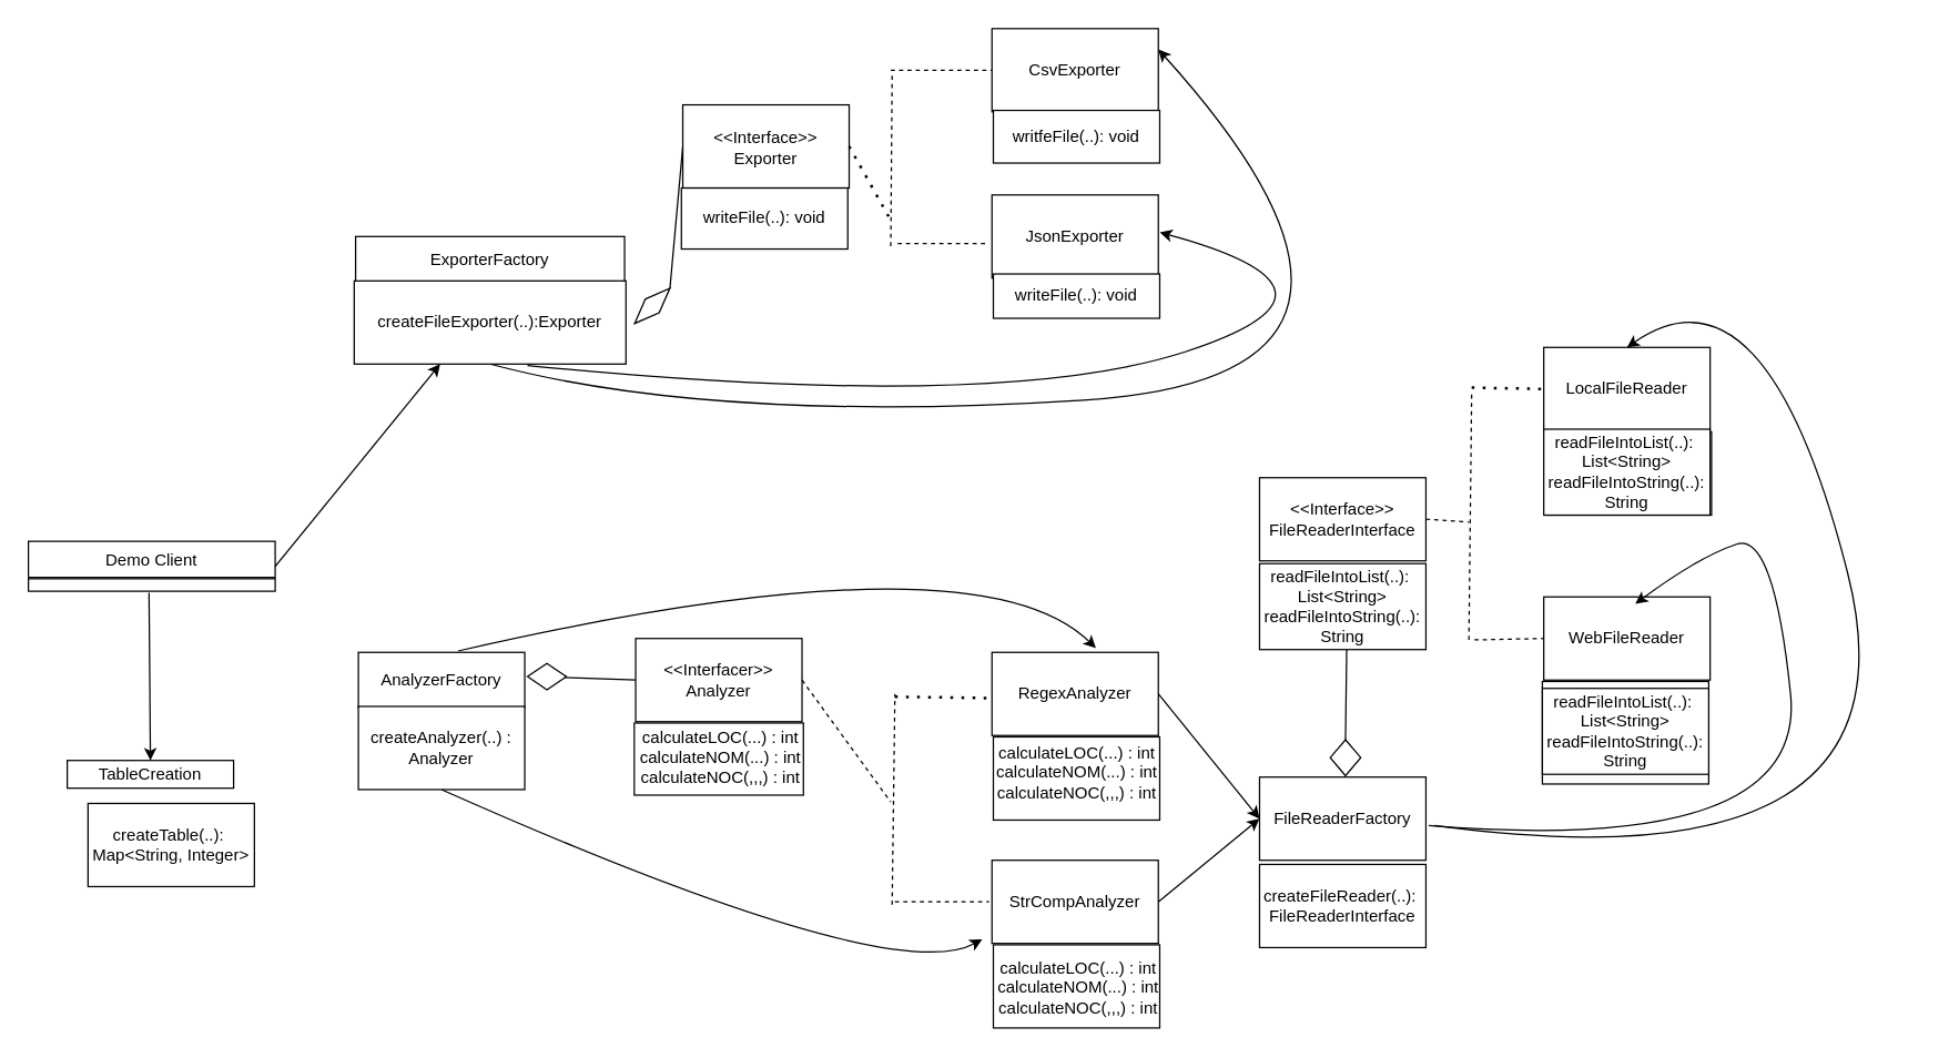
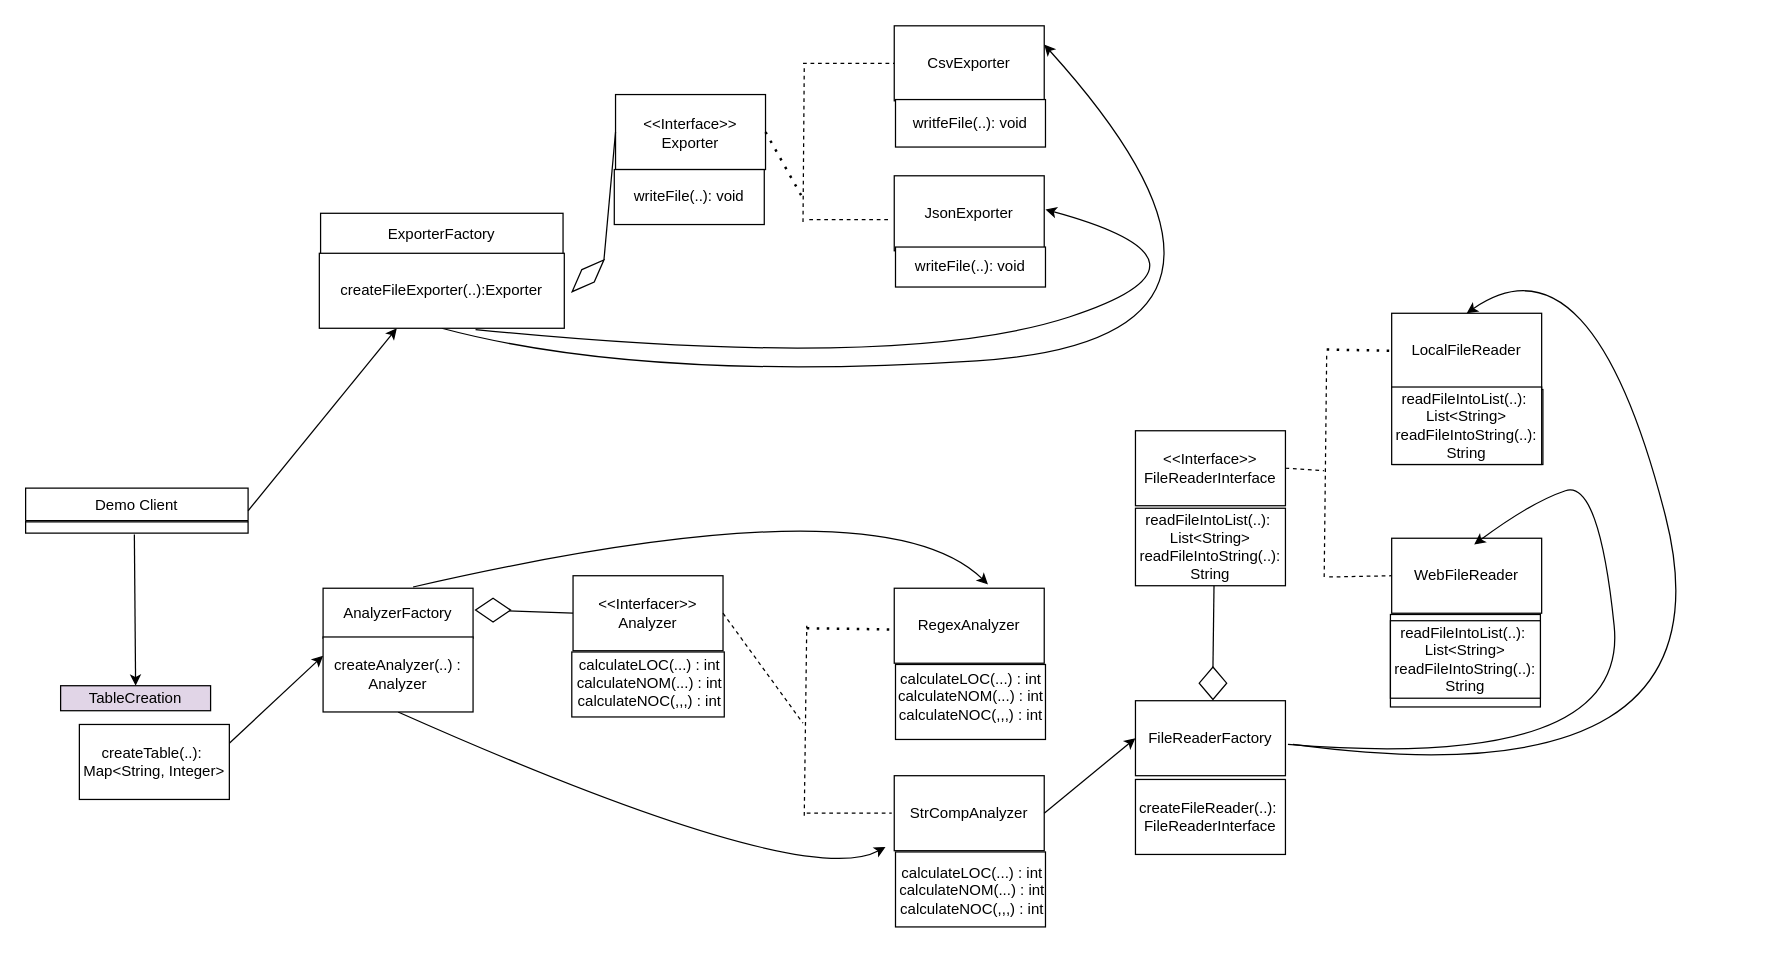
- <mxCell id="38" value="" style="endArrow=classic;html=1;exitX=1;exitY=0.5;exitDx=0;exitDy=0;entryX=0;entryY=0.5;entryDx=0;entryDy=0;" edge="1" parent="1" source="14" target="15"><mxGeometry width="50" height="50" relative="1" as="geometry"><mxPoint x="626" y="434" as="sourcePoint" /><mxPoint x="676" y="384" as="targetPoint" /></mxGeometry></mxCell>
- <mxCell id="11" value="TableCreation" style="rounded=0;whiteSpace=wrap;html=1;" vertex="1" parent="1"><mxGeometry x="48" y="548" width="120" height="20" as="geometry" /></mxCell>
+ <mxCell id="11" value="TableCreation" style="rounded=0;whiteSpace=wrap;html=1;fillColor=#e1d5e7;" vertex="1" parent="1"><mxGeometry x="48" y="548" width="120" height="20" as="geometry" /></mxCell>
+ <mxCell id="21" value="" style="endArrow=classic;html=1;exitX=1;exitY=0.25;exitDx=0;exitDy=0;entryX=0;entryY=0.25;entryDx=0;entryDy=0;" edge="1" parent="1" source="53" target="48"><mxGeometry width="50" height="50" relative="1" as="geometry"><mxPoint x="458" y="220" as="sourcePoint" /><mxPoint x="508" y="170" as="targetPoint" /></mxGeometry></mxCell>
